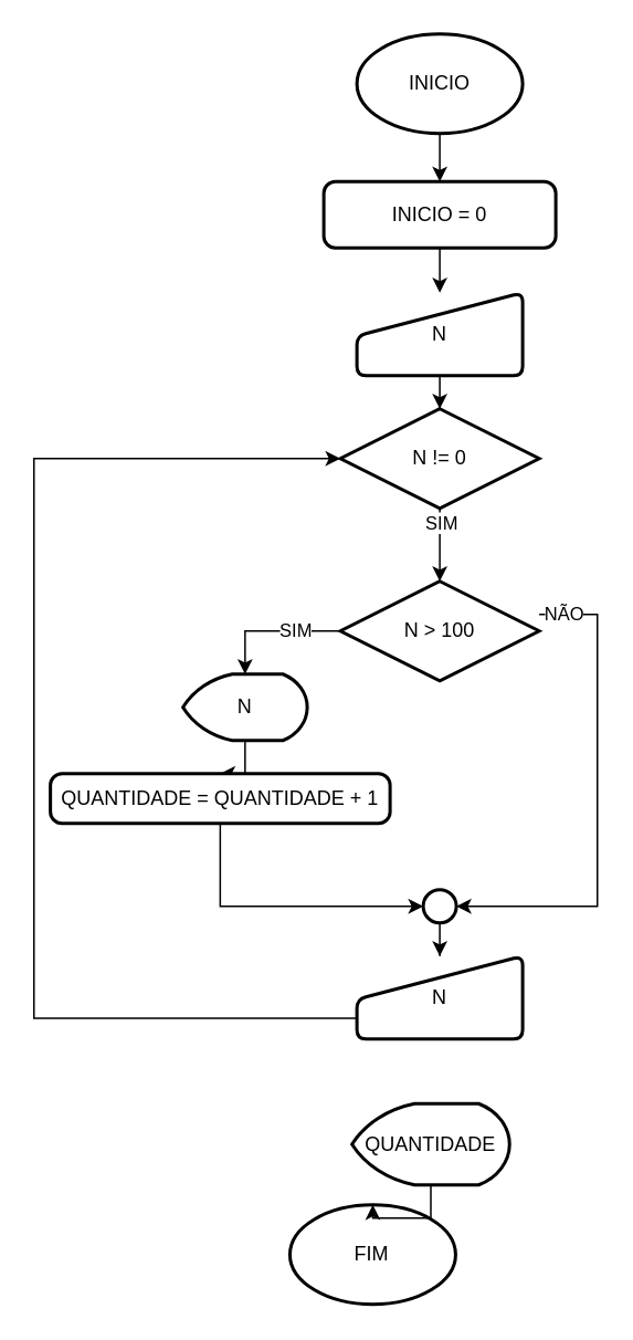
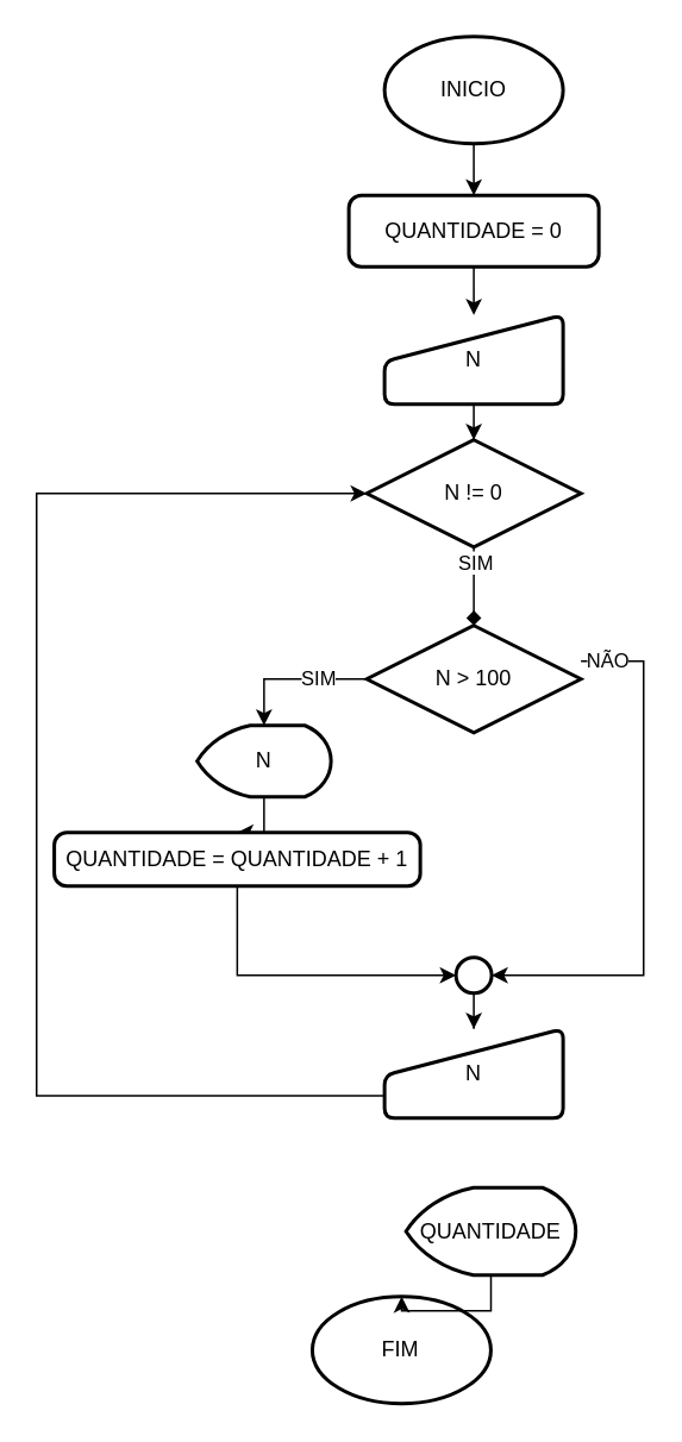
- <mxCell id="7" value="INICIO = 0" style="rounded=1;whiteSpace=wrap;html=1;absoluteArcSize=1;arcSize=14;strokeWidth=2;" vertex="1" parent="1"><mxGeometry x="194.91" y="109" width="140" height="40" as="geometry" /></mxCell>
+ <mxCell id="7" value="QUANTIDADE = 0" style="rounded=1;whiteSpace=wrap;html=1;absoluteArcSize=1;arcSize=14;strokeWidth=2;" vertex="1" parent="1"><mxGeometry x="194.91" y="109" width="140" height="40" as="geometry" /></mxCell>
- <mxCell id="18" style="edgeStyle=orthogonalEdgeStyle;rounded=0;orthogonalLoop=1;jettySize=auto;html=1;entryX=0.5;entryY=0;entryDx=0;entryDy=0;entryPerimeter=0;" edge="1" parent="1" source="8" target="9"><mxGeometry relative="1" as="geometry" /></mxCell>
+ <mxCell id="18" style="edgeStyle=orthogonalEdgeStyle;rounded=0;orthogonalLoop=1;jettySize=auto;html=1;entryX=0.5;entryY=0;entryDx=0;entryDy=0;entryPerimeter=0;endArrow=diamond;" edge="1" parent="1" source="8" target="9"><mxGeometry relative="1" as="geometry" /></mxCell>
- <mxCell id="15" value="QUANTIDADE" style="strokeWidth=2;html=1;shape=mxgraph.flowchart.display;whiteSpace=wrap;" vertex="1" parent="1"><mxGeometry x="211.91" y="665" width="95.09" height="49" as="geometry" /></mxCell>
+ <mxCell id="15" value="QUANTIDADE" style="strokeWidth=2;html=1;shape=mxgraph.flowchart.display;whiteSpace=wrap;" vertex="1" parent="1"><mxGeometry x="226.91" y="665" width="95.09" height="49" as="geometry" /></mxCell>
